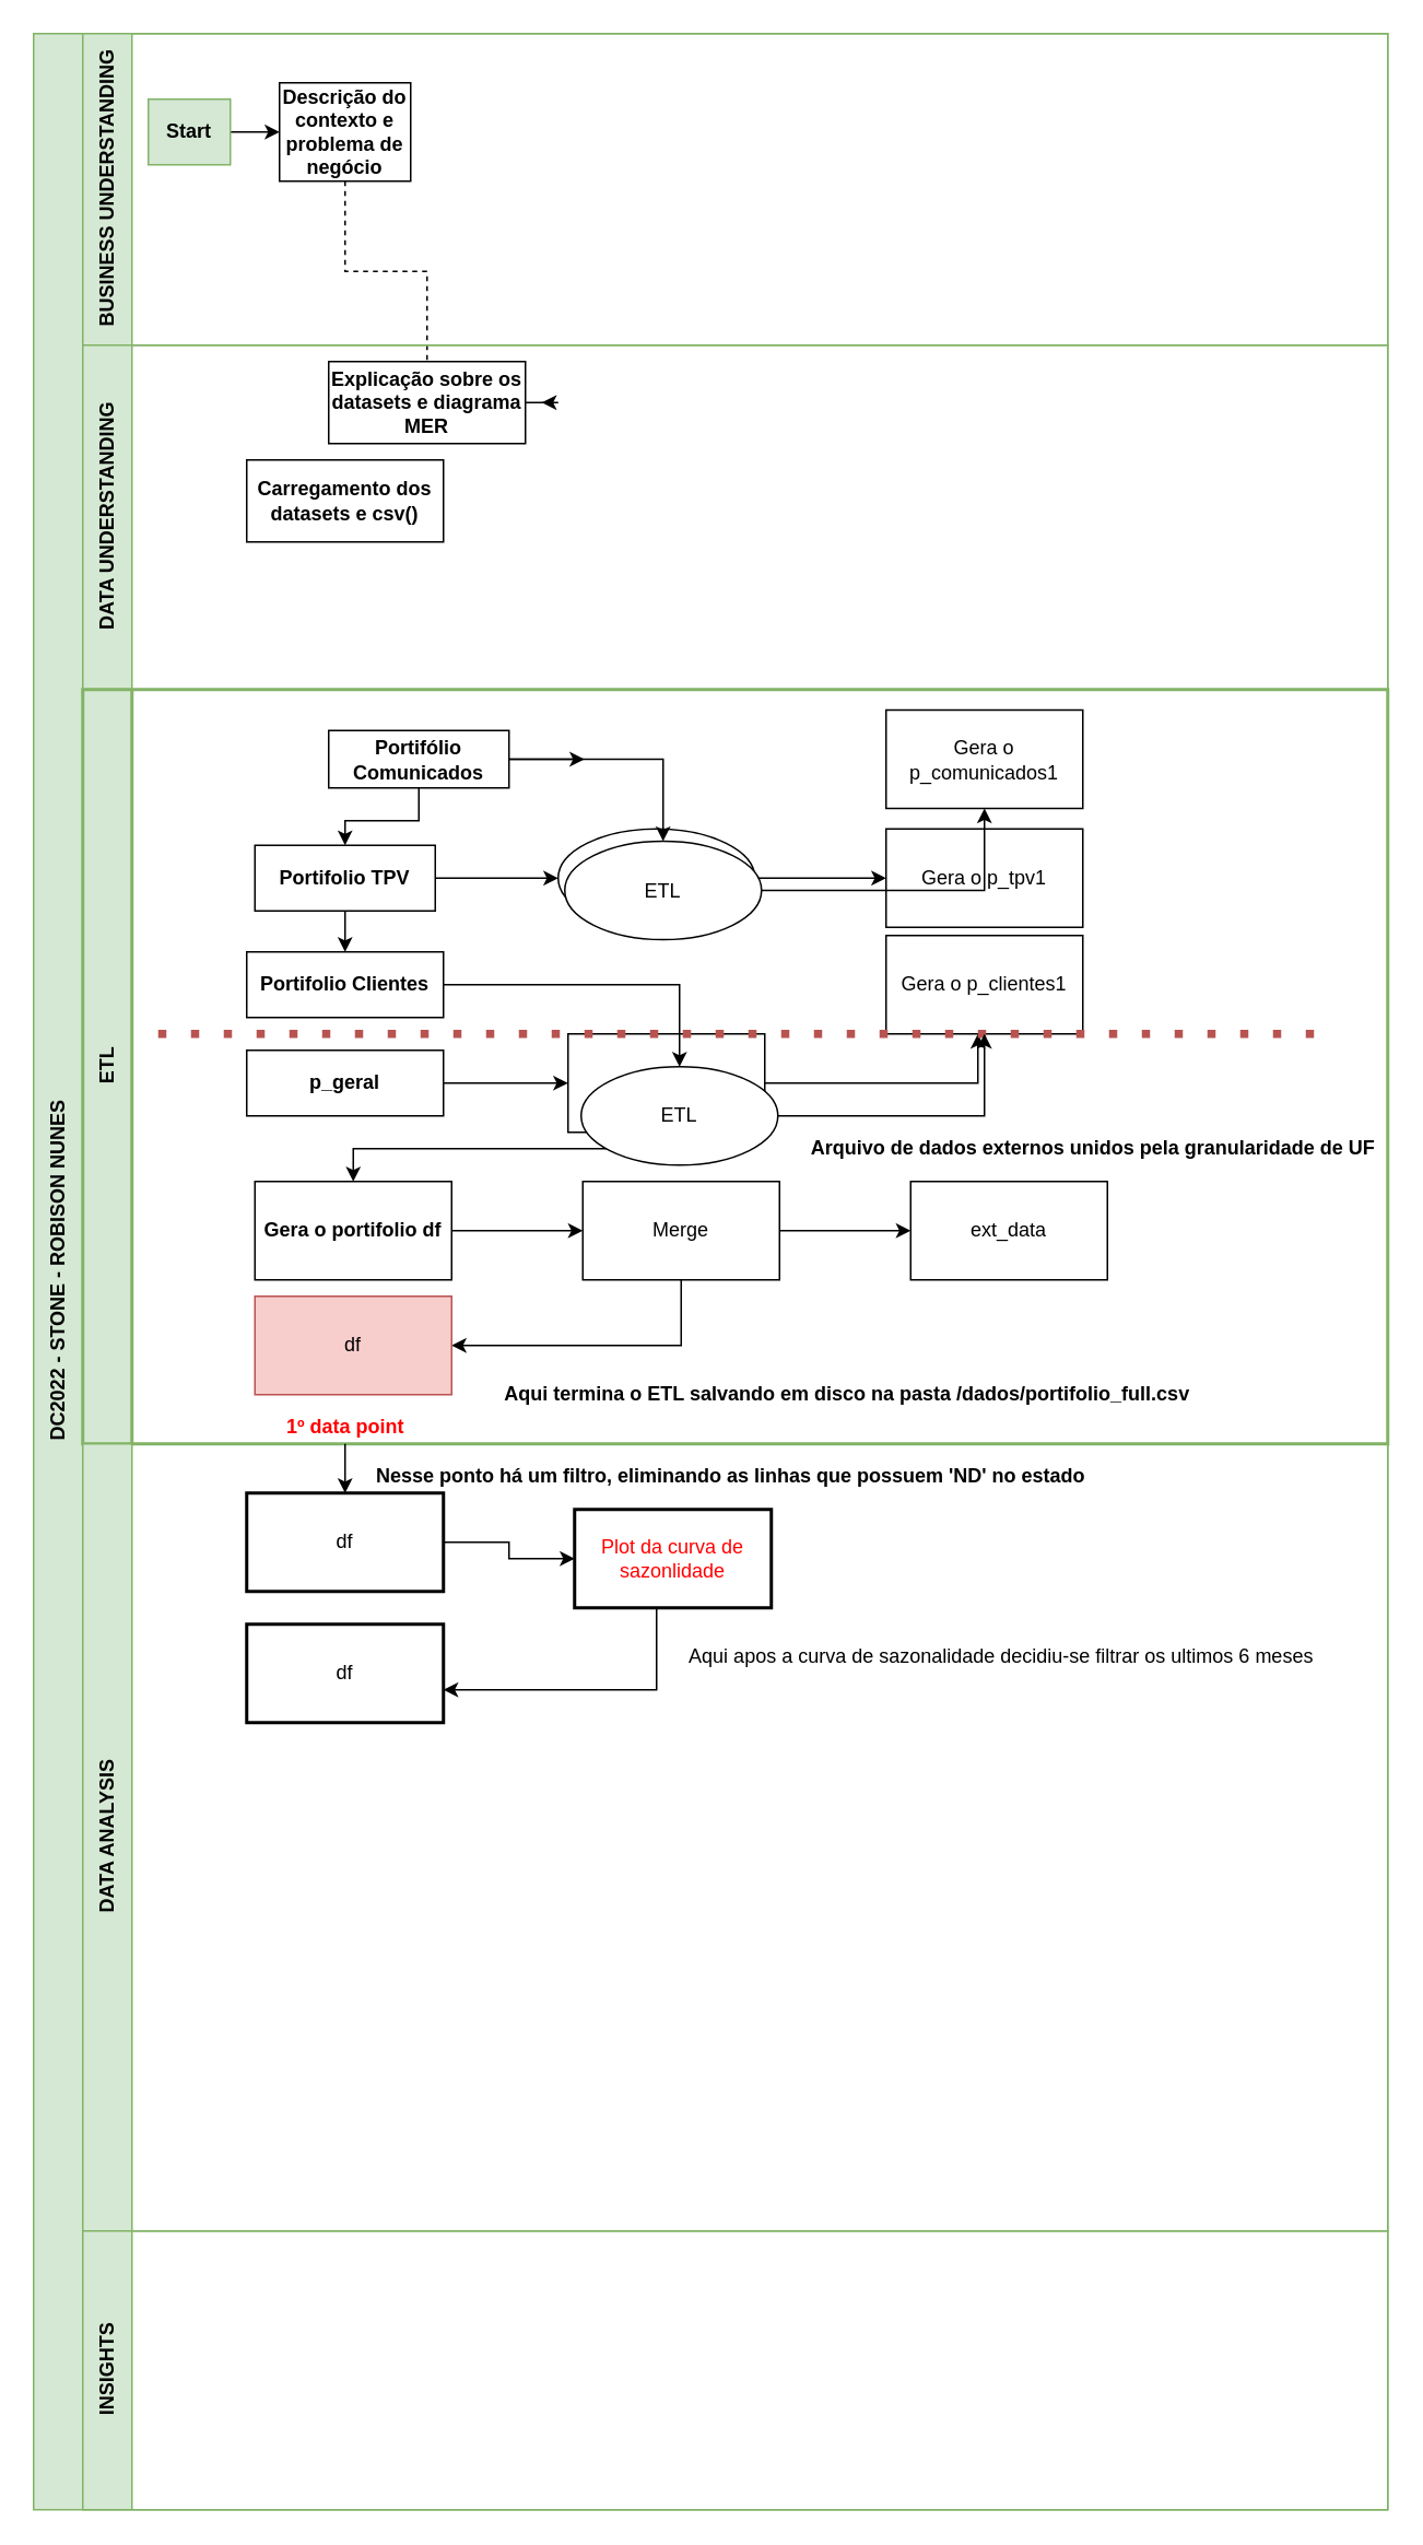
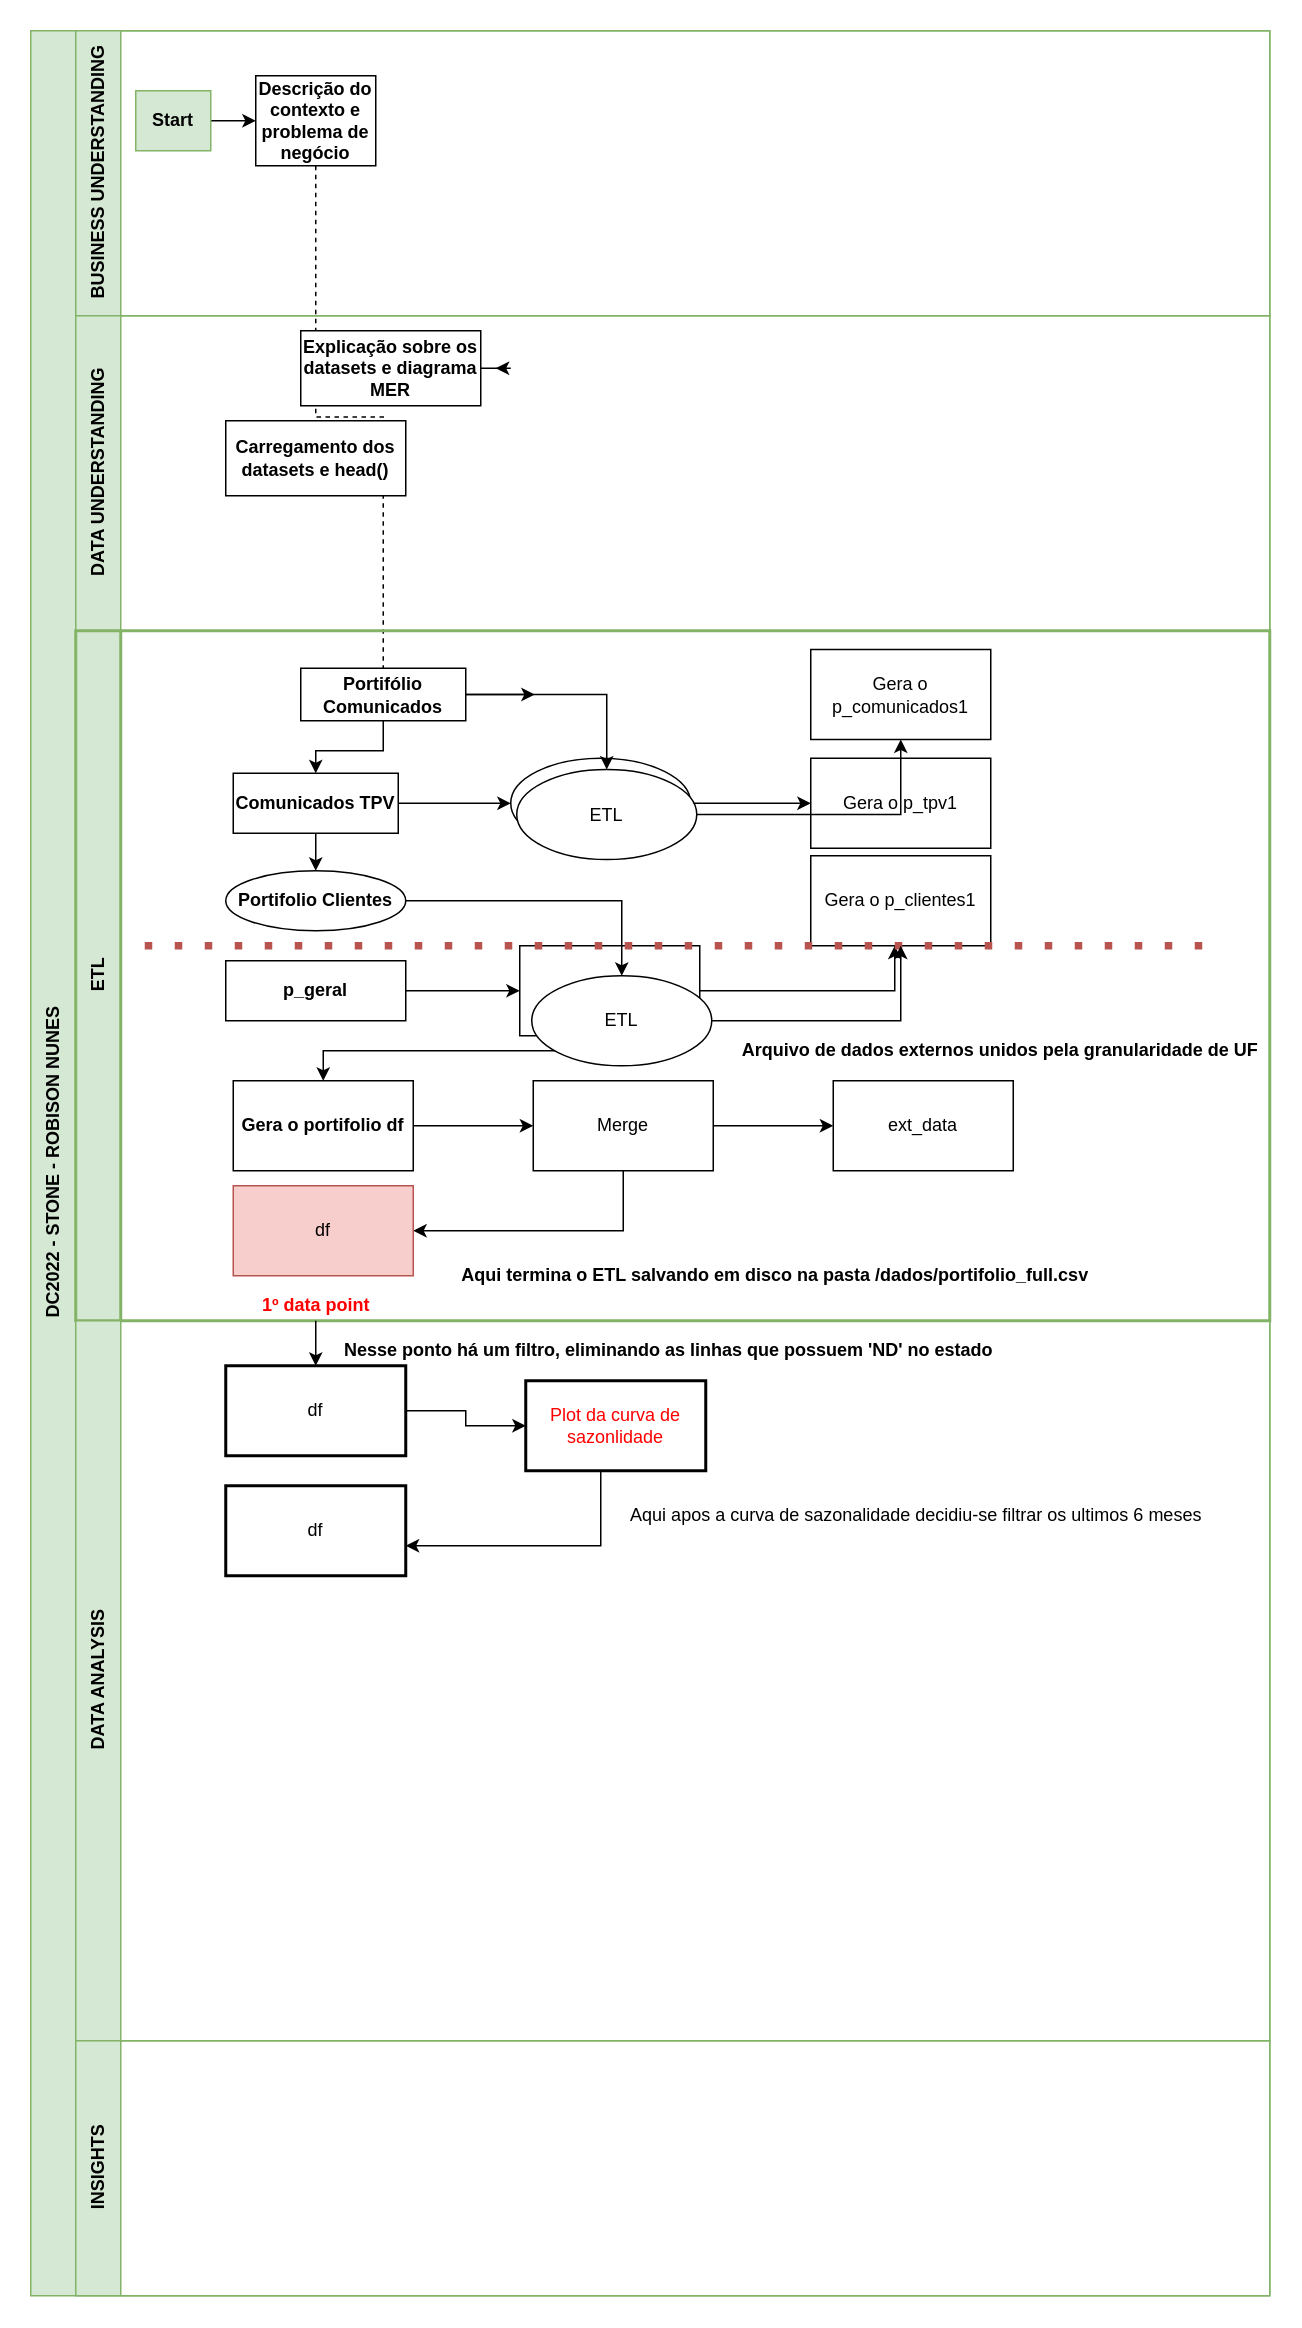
- <mxCell id="3" value="" style="edgeStyle=orthogonalEdgeStyle;rounded=0;orthogonalLoop=1;jettySize=auto;html=1;dashed=1;endArrow=none;endFill=0;" parent="2" source="7" target="10" edge="1"><mxGeometry relative="1" as="geometry" /></mxCell>
+ <mxCell id="3" value="" style="edgeStyle=orthogonalEdgeStyle;rounded=0;orthogonalLoop=1;jettySize=auto;html=1;dashed=1;endArrow=none;endFill=0;" parent="2" source="7" target="16" edge="1"><mxGeometry relative="1" as="geometry" /></mxCell>
- <mxCell id="11" value="&lt;b&gt;Carregamento dos datasets e csv()&lt;/b&gt;" style="rounded=0;whiteSpace=wrap;html=1;fontFamily=Helvetica;fontSize=12;fontColor=#000000;align=center;" vertex="1" parent="8"><mxGeometry x="100" y="70" width="120" height="50" as="geometry" /></mxCell>
+ <mxCell id="11" value="&lt;b&gt;Carregamento dos datasets e head()&lt;/b&gt;" style="rounded=0;whiteSpace=wrap;html=1;fontFamily=Helvetica;fontSize=12;fontColor=#000000;align=center;" vertex="1" parent="8"><mxGeometry x="100" y="70" width="120" height="50" as="geometry" /></mxCell>
- <mxCell id="20" value="&lt;b&gt;Portifolio TPV&lt;/b&gt;" style="rounded=0;whiteSpace=wrap;html=1;fontColor=#000000;" vertex="1" parent="13"><mxGeometry x="105" y="95" width="110" height="40" as="geometry" /></mxCell>
+ <mxCell id="20" value="&lt;b&gt;Comunicados TPV&lt;/b&gt;" style="rounded=0;whiteSpace=wrap;html=1;fontColor=#000000;" vertex="1" parent="13"><mxGeometry x="105" y="95" width="110" height="40" as="geometry" /></mxCell>
- <mxCell id="24" value="&lt;b&gt;Portifolio Clientes&lt;/b&gt;" style="whiteSpace=wrap;html=1;fontColor=#000000;rounded=0;" vertex="1" parent="13"><mxGeometry x="100" y="160" width="120" height="40" as="geometry" /></mxCell>
+ <mxCell id="24" value="&lt;b&gt;Portifolio Clientes&lt;/b&gt;" style="ellipse;whiteSpace=wrap;html=1;fontColor=#000000;" vertex="1" parent="13"><mxGeometry x="100" y="160" width="120" height="40" as="geometry" /></mxCell>
